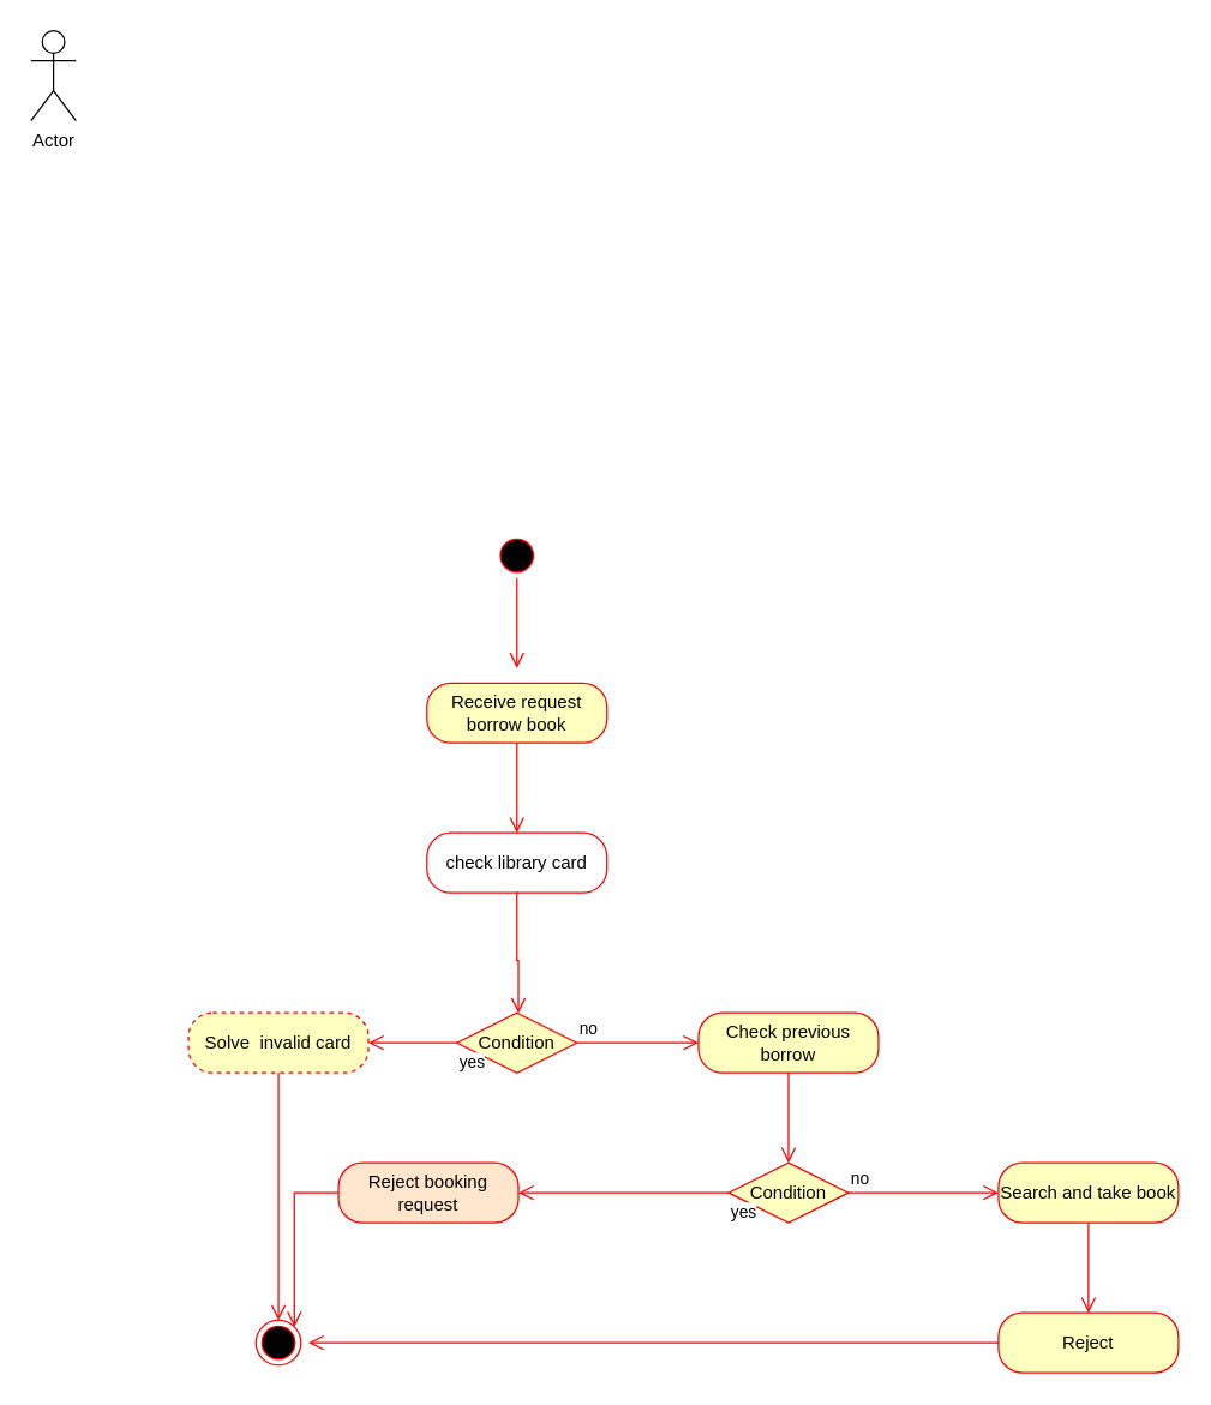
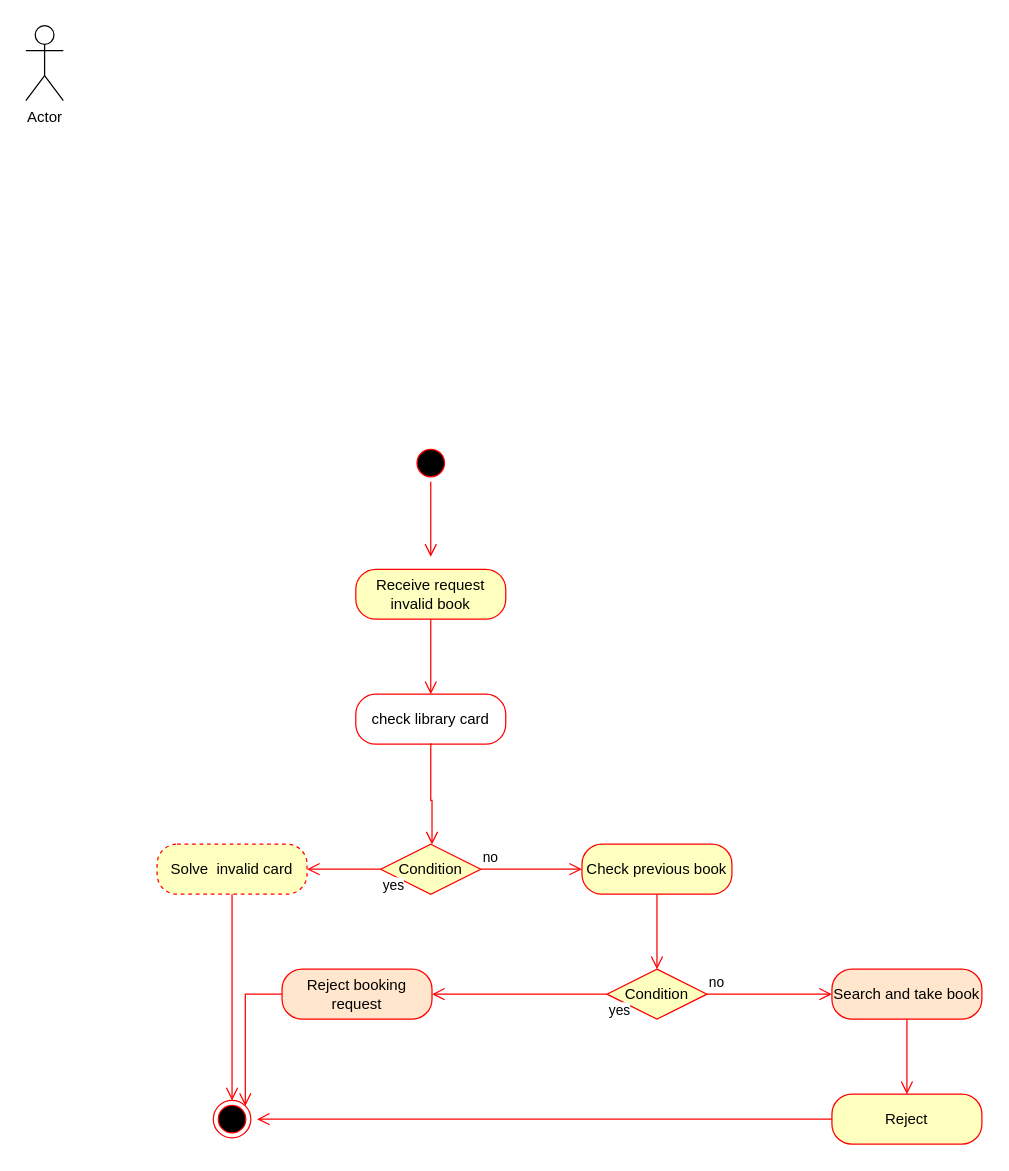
- <mxCell id="6" value="Receive request borrow book" style="rounded=1;whiteSpace=wrap;html=1;arcSize=40;fontColor=#000000;fillColor=#ffffc0;strokeColor=#ff0000;" vertex="1" parent="1"><mxGeometry x="284" y="455" width="120" height="40" as="geometry" /></mxCell>
+ <mxCell id="6" value="Receive request invalid book" style="rounded=1;whiteSpace=wrap;html=1;arcSize=40;fontColor=#000000;fillColor=#ffffc0;strokeColor=#ff0000;" vertex="1" parent="1"><mxGeometry x="284" y="455" width="120" height="40" as="geometry" /></mxCell>
- <mxCell id="12" value="Check previous borrow" style="rounded=1;whiteSpace=wrap;html=1;arcSize=40;fontColor=#000000;fillColor=#ffffc0;strokeColor=#ff0000;" vertex="1" parent="1"><mxGeometry x="465" y="675" width="120" height="40" as="geometry" /></mxCell>
+ <mxCell id="12" value="Check previous book" style="rounded=1;whiteSpace=wrap;html=1;arcSize=40;fontColor=#000000;fillColor=#ffffc0;strokeColor=#ff0000;" vertex="1" parent="1"><mxGeometry x="465" y="675" width="120" height="40" as="geometry" /></mxCell>
- <mxCell id="17" value="Search and take book" style="rounded=1;whiteSpace=wrap;html=1;arcSize=40;fontColor=#000000;fillColor=#ffffc0;strokeColor=#ff0000;" vertex="1" parent="1"><mxGeometry x="665" y="775" width="120" height="40" as="geometry" /></mxCell>
+ <mxCell id="17" value="Search and take book" style="rounded=1;whiteSpace=wrap;html=1;arcSize=40;fontColor=#000000;fillColor=#ffe6cc;strokeColor=#ff0000;" vertex="1" parent="1"><mxGeometry x="665" y="775" width="120" height="40" as="geometry" /></mxCell>
